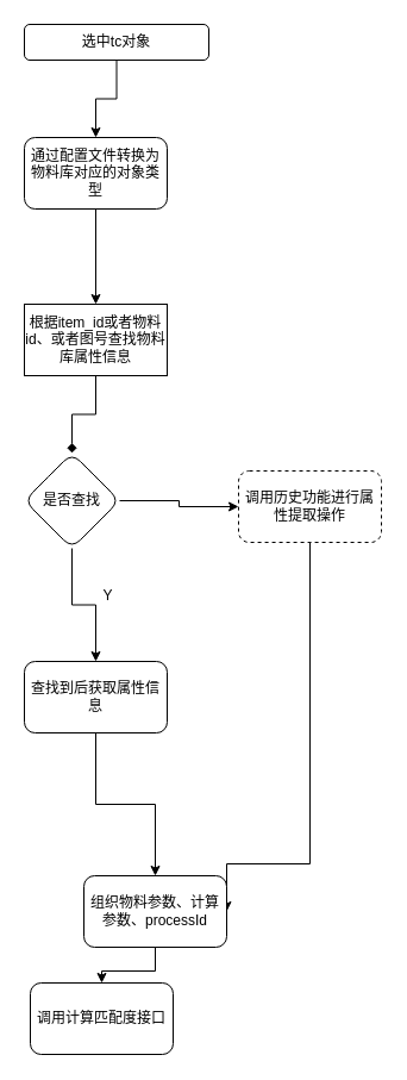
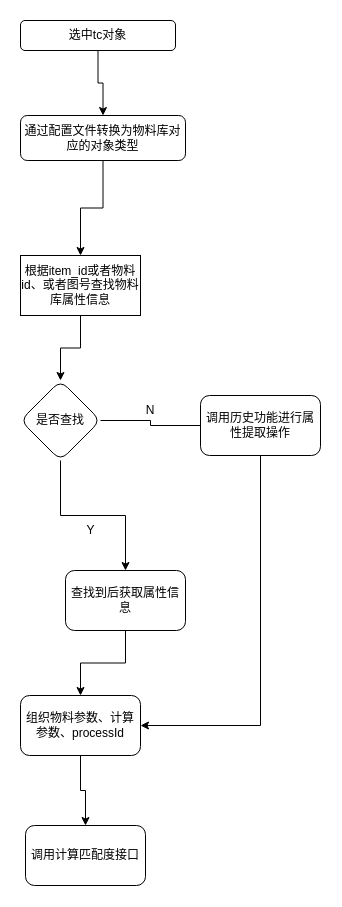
- <mxCell id="5" value="通过配置文件转换为物料库对应的对象类型" style="whiteSpace=wrap;html=1;rounded=1;" vertex="1" parent="1"><mxGeometry x="20" y="115" width="120" height="60" as="geometry" /></mxCell>
+ <mxCell id="5" value="通过配置文件转换为物料库对应的对象类型" style="whiteSpace=wrap;html=1;rounded=1;" vertex="1" parent="1"><mxGeometry x="20" y="115" width="165" height="45" as="geometry" /></mxCell>
- <mxCell id="6" value="" style="edgeStyle=orthogonalEdgeStyle;rounded=0;orthogonalLoop=1;jettySize=auto;html=1;endArrow=diamond;" edge="1" parent="1" source="7" target="10"><mxGeometry relative="1" as="geometry" /></mxCell>
+ <mxCell id="6" value="" style="edgeStyle=orthogonalEdgeStyle;rounded=0;orthogonalLoop=1;jettySize=auto;html=1;" edge="1" parent="1" source="7" target="10"><mxGeometry relative="1" as="geometry" /></mxCell>
+ <mxCell id="16" value="N" style="text;html=1;strokeColor=none;fillColor=none;align=center;verticalAlign=middle;whiteSpace=wrap;rounded=0;" vertex="1" parent="1"><mxGeometry x="120" y="395" width="60" height="30" as="geometry" /></mxCell>
- <mxCell id="9" value="" style="edgeStyle=orthogonalEdgeStyle;rounded=0;orthogonalLoop=1;jettySize=auto;html=1;" edge="1" parent="1" source="10" target="15"><mxGeometry relative="1" as="geometry" /></mxCell>
+ <mxCell id="9" value="" style="edgeStyle=orthogonalEdgeStyle;rounded=0;orthogonalLoop=1;jettySize=auto;html=1;endArrow=none;" edge="1" parent="1" source="10" target="15"><mxGeometry relative="1" as="geometry" /></mxCell>
- <mxCell id="15" value="调用历史功能进行属性提取操作" style="whiteSpace=wrap;html=1;rounded=1;dashed=1;" vertex="1" parent="1"><mxGeometry x="200" y="395" width="120" height="60" as="geometry" /></mxCell>
+ <mxCell id="15" value="调用历史功能进行属性提取操作" style="whiteSpace=wrap;html=1;rounded=1;" vertex="1" parent="1"><mxGeometry x="200" y="395" width="120" height="60" as="geometry" /></mxCell>
- <mxCell id="13" value="Y" style="text;html=1;align=center;verticalAlign=middle;resizable=0;points=[];autosize=1;strokeColor=none;fillColor=none;" vertex="1" parent="1"><mxGeometry x="80" y="490" width="20" height="20" as="geometry" /></mxCell>
+ <mxCell id="13" value="Y" style="text;html=1;align=center;verticalAlign=middle;resizable=0;points=[];autosize=1;strokeColor=none;fillColor=none;" vertex="1" parent="1"><mxGeometry x="80" y="520" width="20" height="20" as="geometry" /></mxCell>
- <mxCell id="12" value="查找到后获取属性信息" style="whiteSpace=wrap;html=1;rounded=1;" vertex="1" parent="1"><mxGeometry x="20" y="555" width="120" height="60" as="geometry" /></mxCell>
+ <mxCell id="12" value="查找到后获取属性信息" style="whiteSpace=wrap;html=1;rounded=1;" vertex="1" parent="1"><mxGeometry x="65" y="570" width="120" height="60" as="geometry" /></mxCell>
- <mxCell id="18" value="组织物料参数、计算参数、processId" style="whiteSpace=wrap;html=1;rounded=1;" vertex="1" parent="1"><mxGeometry x="70" y="735" width="120" height="60" as="geometry" /></mxCell>
+ <mxCell id="18" value="组织物料参数、计算参数、processId" style="whiteSpace=wrap;html=1;rounded=1;" vertex="1" parent="1"><mxGeometry x="20" y="695" width="120" height="60" as="geometry" /></mxCell>
